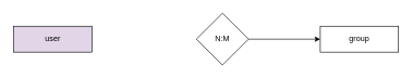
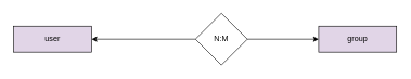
+ <mxCell id="2" style="edgeStyle=orthogonalEdgeStyle;rounded=0;orthogonalLoop=1;jettySize=auto;html=1;exitX=0;exitY=0.5;exitDx=0;exitDy=0;entryX=1;entryY=0.5;entryDx=0;entryDy=0;" edge="1" parent="1" source="4" target="5"><mxGeometry relative="1" as="geometry" /></mxCell>
- <mxCell id="6" value="group" style="rounded=0;whiteSpace=wrap;html=1;" vertex="1" parent="1"><mxGeometry x="490" y="40" width="120" height="40" as="geometry" /></mxCell>
+ <mxCell id="6" value="group" style="rounded=0;whiteSpace=wrap;html=1;fillColor=#e1d5e7;" vertex="1" parent="1"><mxGeometry x="490" y="40" width="120" height="40" as="geometry" /></mxCell>
